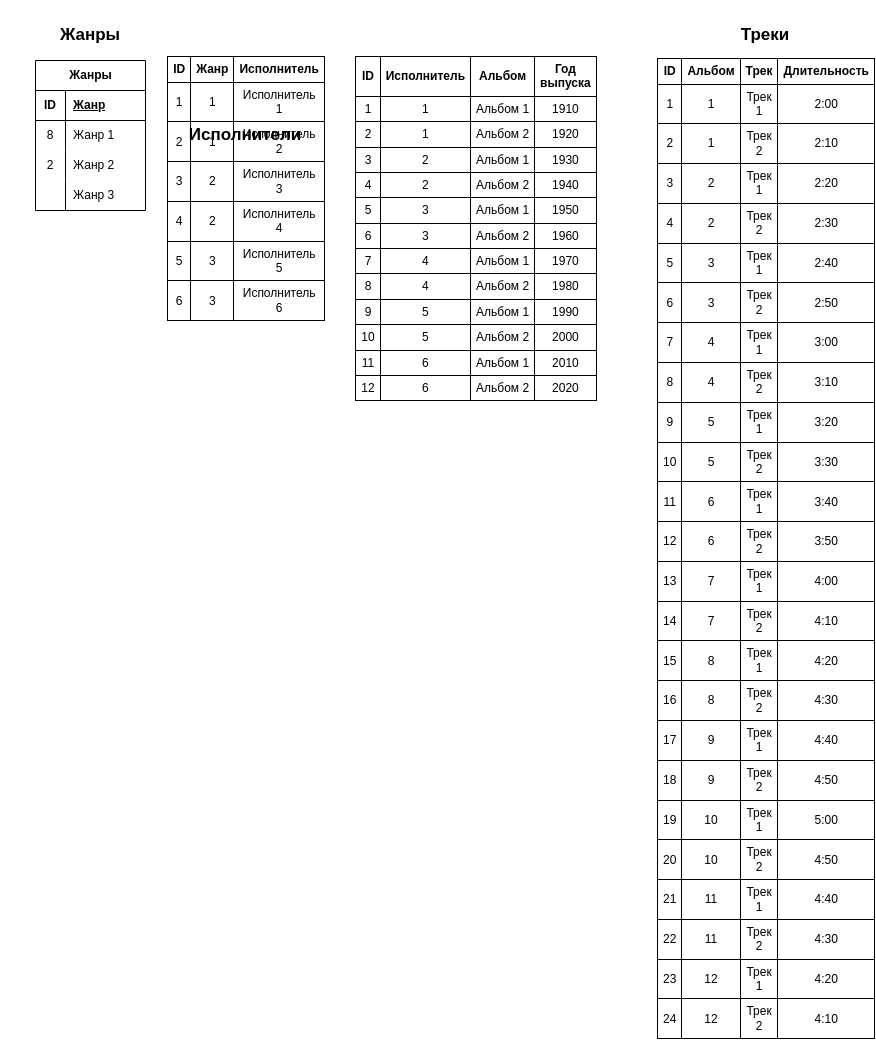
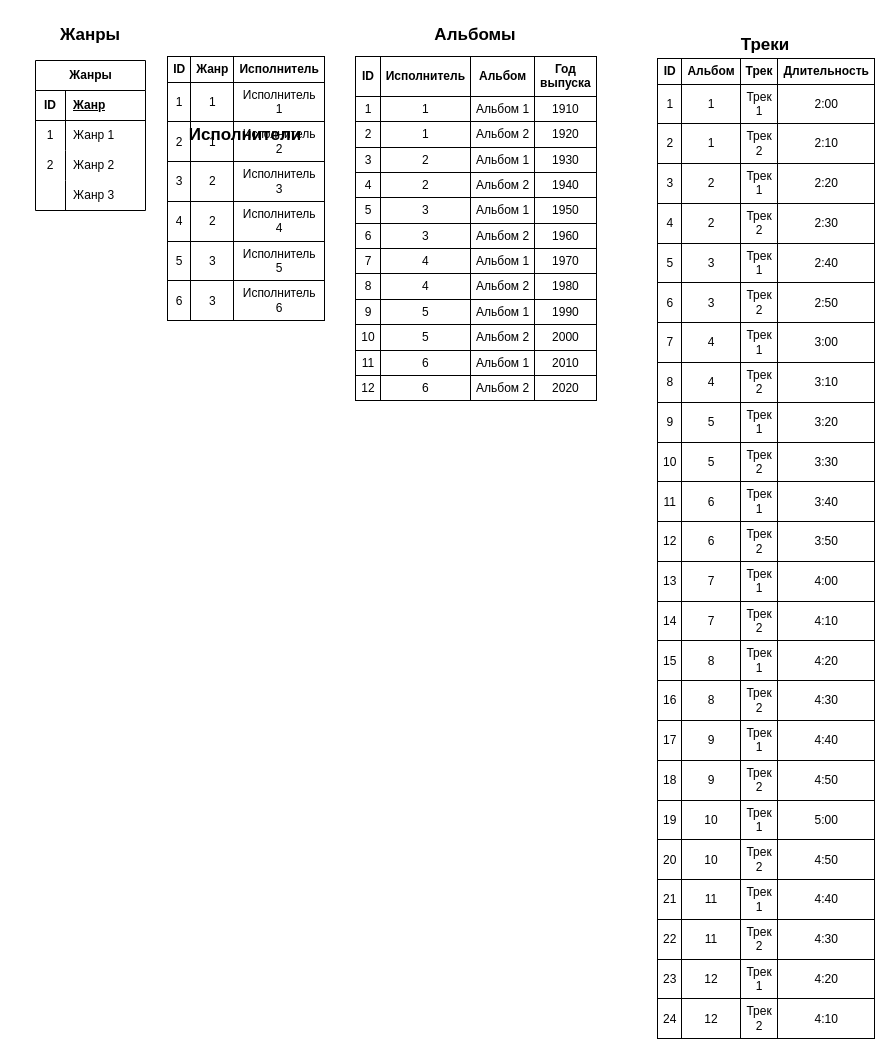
+ <mxCell id="21" value="&lt;b&gt;&lt;font style=&quot;font-size: 17px;&quot;&gt;Альбомы&lt;/font&gt;&lt;/b&gt;" style="text;html=1;align=center;verticalAlign=middle;whiteSpace=wrap;rounded=0;" vertex="1" parent="1"><mxGeometry x="405" width="140" height="30" as="geometry" y="20" /></mxCell>
- <mxCell id="22" value="&lt;b&gt;&lt;font style=&quot;font-size: 17px;&quot;&gt;Треки&lt;/font&gt;&lt;/b&gt;" style="text;html=1;align=center;verticalAlign=middle;whiteSpace=wrap;rounded=0;" vertex="1" parent="1"><mxGeometry x="695" width="140" height="30" as="geometry" y="20" /></mxCell>
+ <mxCell id="22" value="&lt;b&gt;&lt;font style=&quot;font-size: 17px;&quot;&gt;Треки&lt;/font&gt;&lt;/b&gt;" style="text;html=1;align=center;verticalAlign=middle;whiteSpace=wrap;rounded=0;" vertex="1" parent="1"><mxGeometry x="695" y="30" width="140" height="30" as="geometry" /></mxCell>
- <mxCell id="15" value="8" style="text;html=1;align=center;verticalAlign=middle;whiteSpace=wrap;rounded=0;movable=0;resizable=0;rotatable=0;deletable=0;editable=0;locked=1;connectable=0;" vertex="1" parent="1"><mxGeometry x="35" y="120" width="30" height="30" as="geometry" /></mxCell>
+ <mxCell id="15" value="1" style="text;html=1;align=center;verticalAlign=middle;whiteSpace=wrap;rounded=0;movable=0;resizable=0;rotatable=0;deletable=0;editable=0;locked=1;connectable=0;" vertex="1" parent="1"><mxGeometry x="35" y="120" width="30" height="30" as="geometry" /></mxCell>
